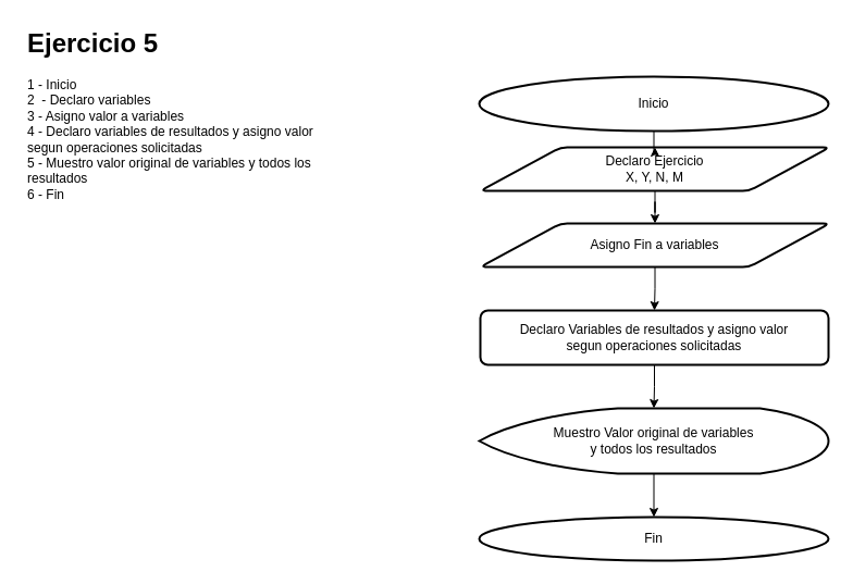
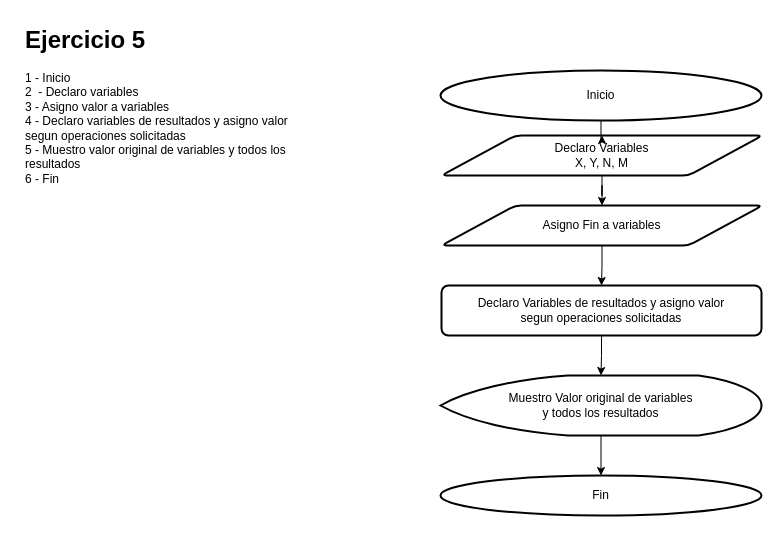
- <mxCell id="3" value="Declaro Ejercicio&lt;br&gt;X, Y, N, M" style="shape=parallelogram;html=1;strokeWidth=2;perimeter=parallelogramPerimeter;whiteSpace=wrap;rounded=1;arcSize=12;size=0.23;" vertex="1" parent="1"><mxGeometry x="441" y="135" width="321" height="40" as="geometry" /></mxCell>
+ <mxCell id="3" value="Declaro Variables&lt;br&gt;X, Y, N, M" style="shape=parallelogram;html=1;strokeWidth=2;perimeter=parallelogramPerimeter;whiteSpace=wrap;rounded=1;arcSize=12;size=0.23;" vertex="1" parent="1"><mxGeometry x="441" y="135" width="321" height="40" as="geometry" /></mxCell>
